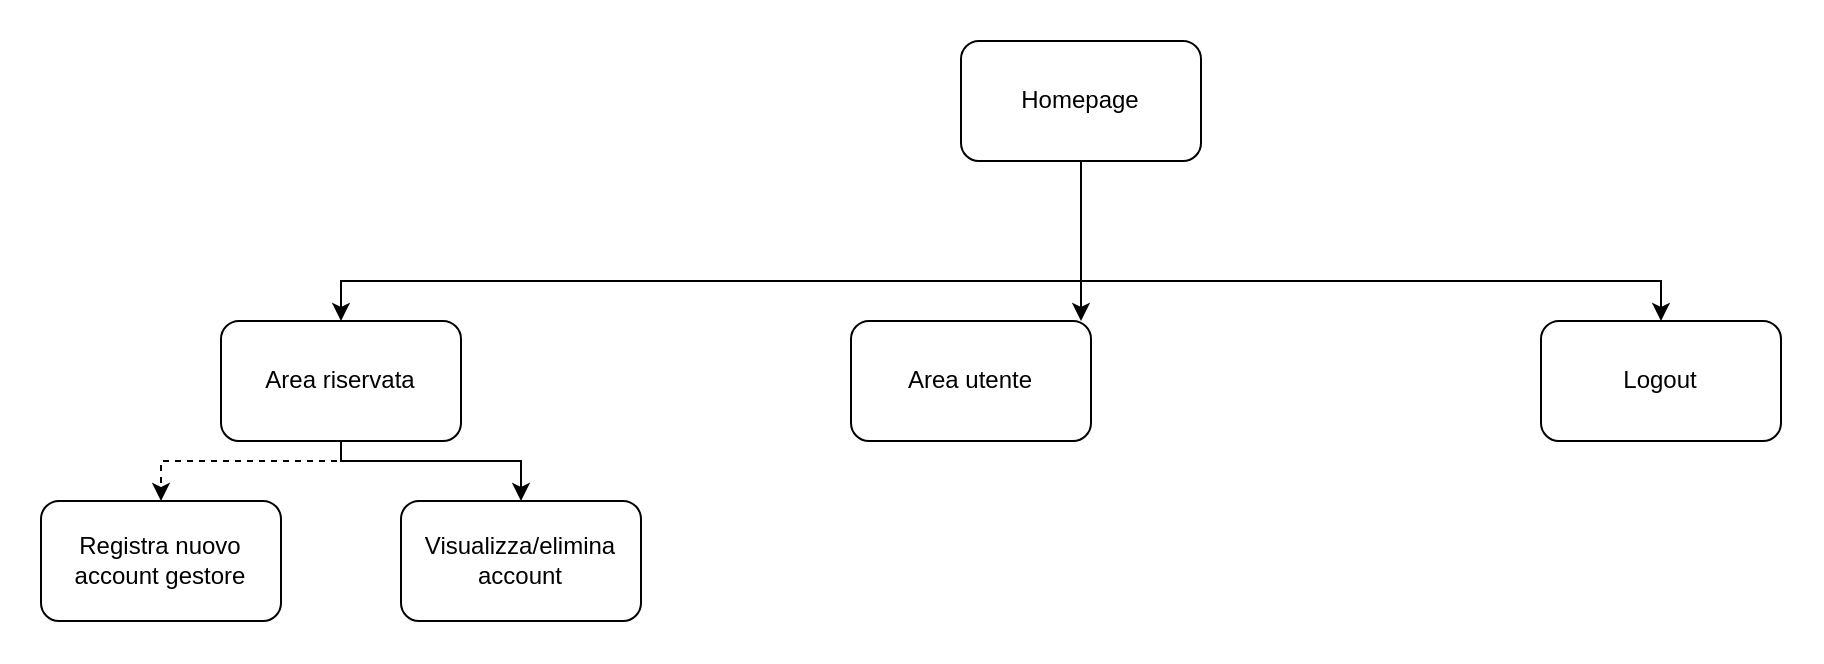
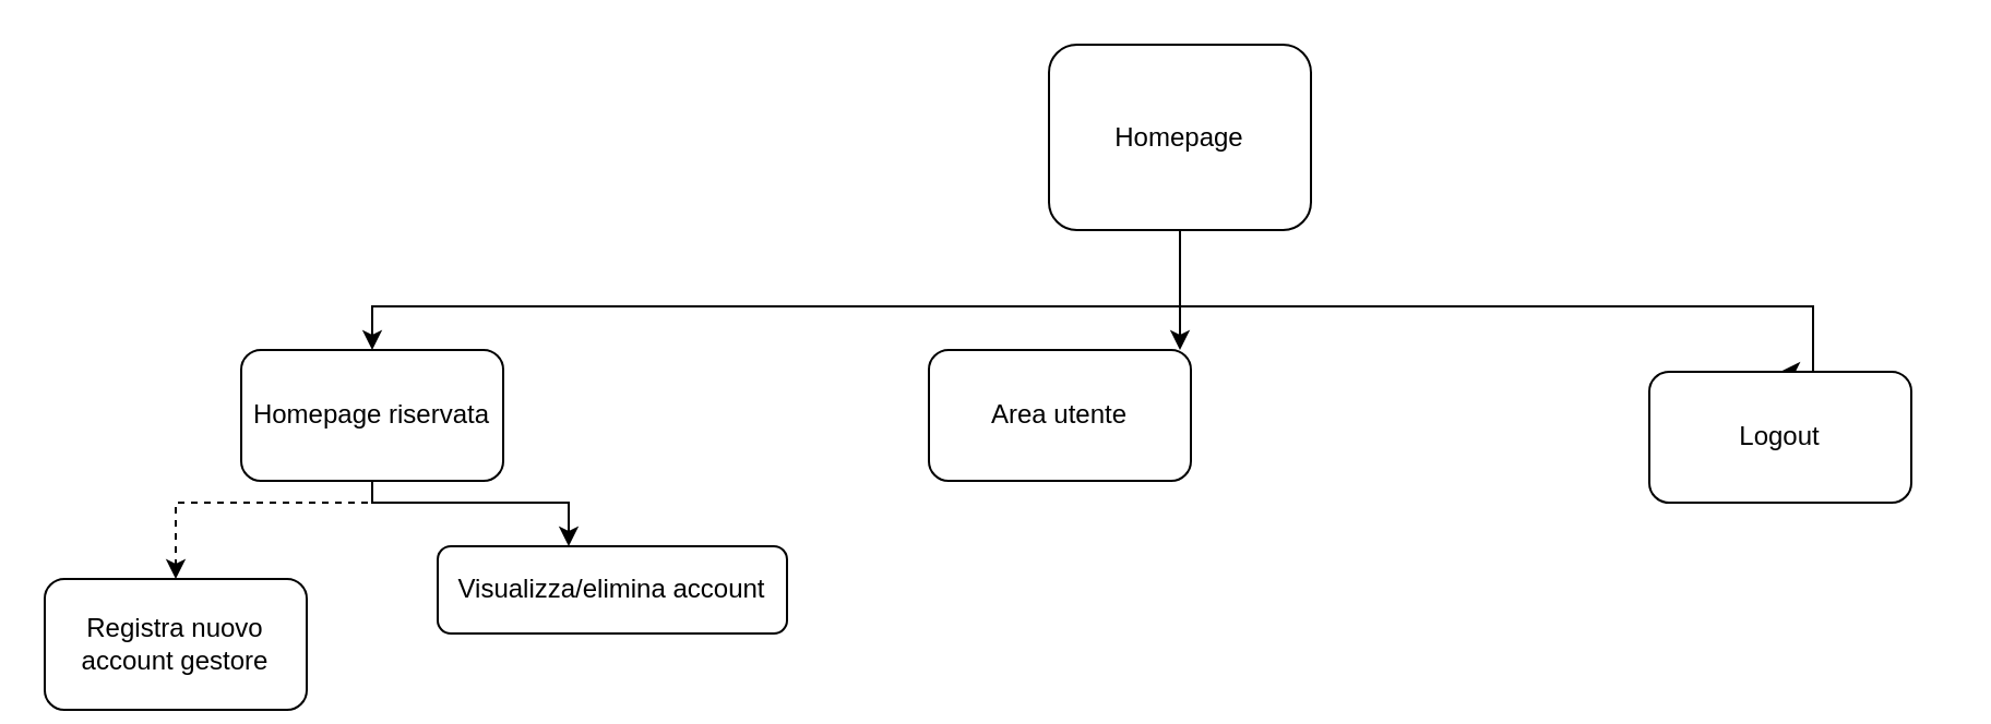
- <mxCell id="5" value="Homepage" style="rounded=1;whiteSpace=wrap;html=1;" vertex="1" parent="1"><mxGeometry x="480" width="120" height="60" as="geometry" y="20" /></mxCell>
+ <mxCell id="5" value="Homepage" style="rounded=1;whiteSpace=wrap;html=1;" vertex="1" parent="1"><mxGeometry x="480" y="20" width="120" height="85" as="geometry" /></mxCell>
- <mxCell id="8" value="Area riservata" style="rounded=1;whiteSpace=wrap;html=1;" vertex="1" parent="1"><mxGeometry x="110" y="160" width="120" height="60" as="geometry" /></mxCell>
+ <mxCell id="8" value="Homepage riservata" style="rounded=1;whiteSpace=wrap;html=1;" vertex="1" parent="1"><mxGeometry x="110" y="160" width="120" height="60" as="geometry" /></mxCell>
- <mxCell id="10" value="Logout" style="rounded=1;whiteSpace=wrap;html=1;" vertex="1" parent="1"><mxGeometry x="770" y="160" width="120" height="60" as="geometry" /></mxCell>
+ <mxCell id="10" value="Logout" style="rounded=1;whiteSpace=wrap;html=1;" vertex="1" parent="1"><mxGeometry x="755" y="170" width="120" height="60" as="geometry" /></mxCell>
- <mxCell id="12" value="Registra nuovo account gestore" style="rounded=1;whiteSpace=wrap;html=1;" vertex="1" parent="1"><mxGeometry x="20" y="250" width="120" height="60" as="geometry" /></mxCell>
+ <mxCell id="12" value="Registra nuovo account gestore" style="rounded=1;whiteSpace=wrap;html=1;" vertex="1" parent="1"><mxGeometry x="20" y="265" width="120" height="60" as="geometry" /></mxCell>
- <mxCell id="11" value="Visualizza/elimina account" style="rounded=1;whiteSpace=wrap;html=1;" vertex="1" parent="1"><mxGeometry x="200" y="250" width="120" height="60" as="geometry" /></mxCell>
+ <mxCell id="11" value="Visualizza/elimina account" style="rounded=1;whiteSpace=wrap;html=1;" vertex="1" parent="1"><mxGeometry x="200" y="250" width="160" height="40" as="geometry" /></mxCell>
